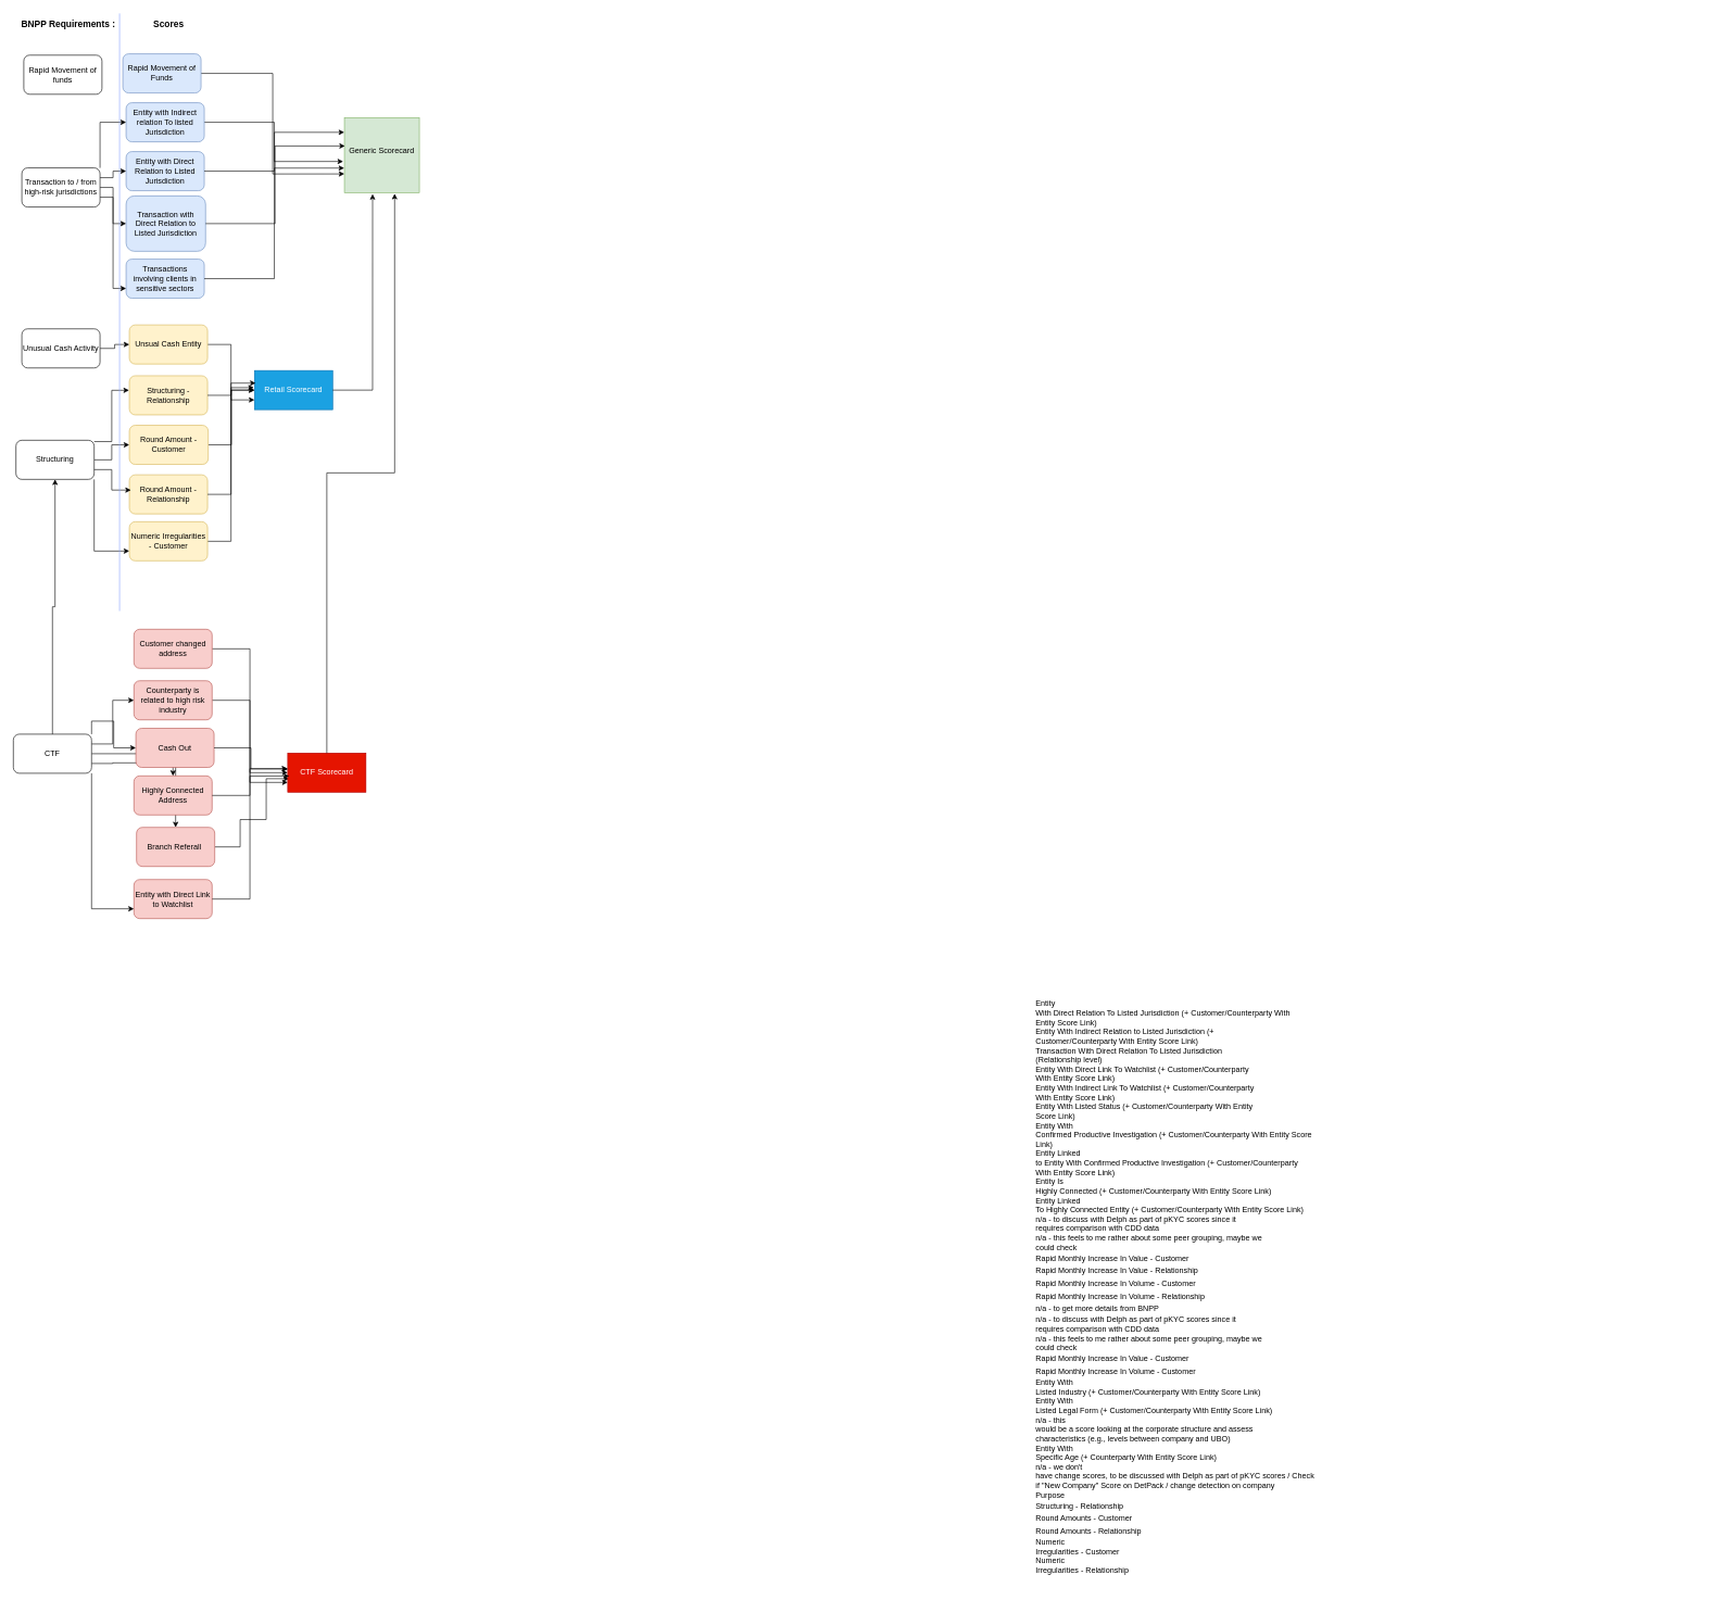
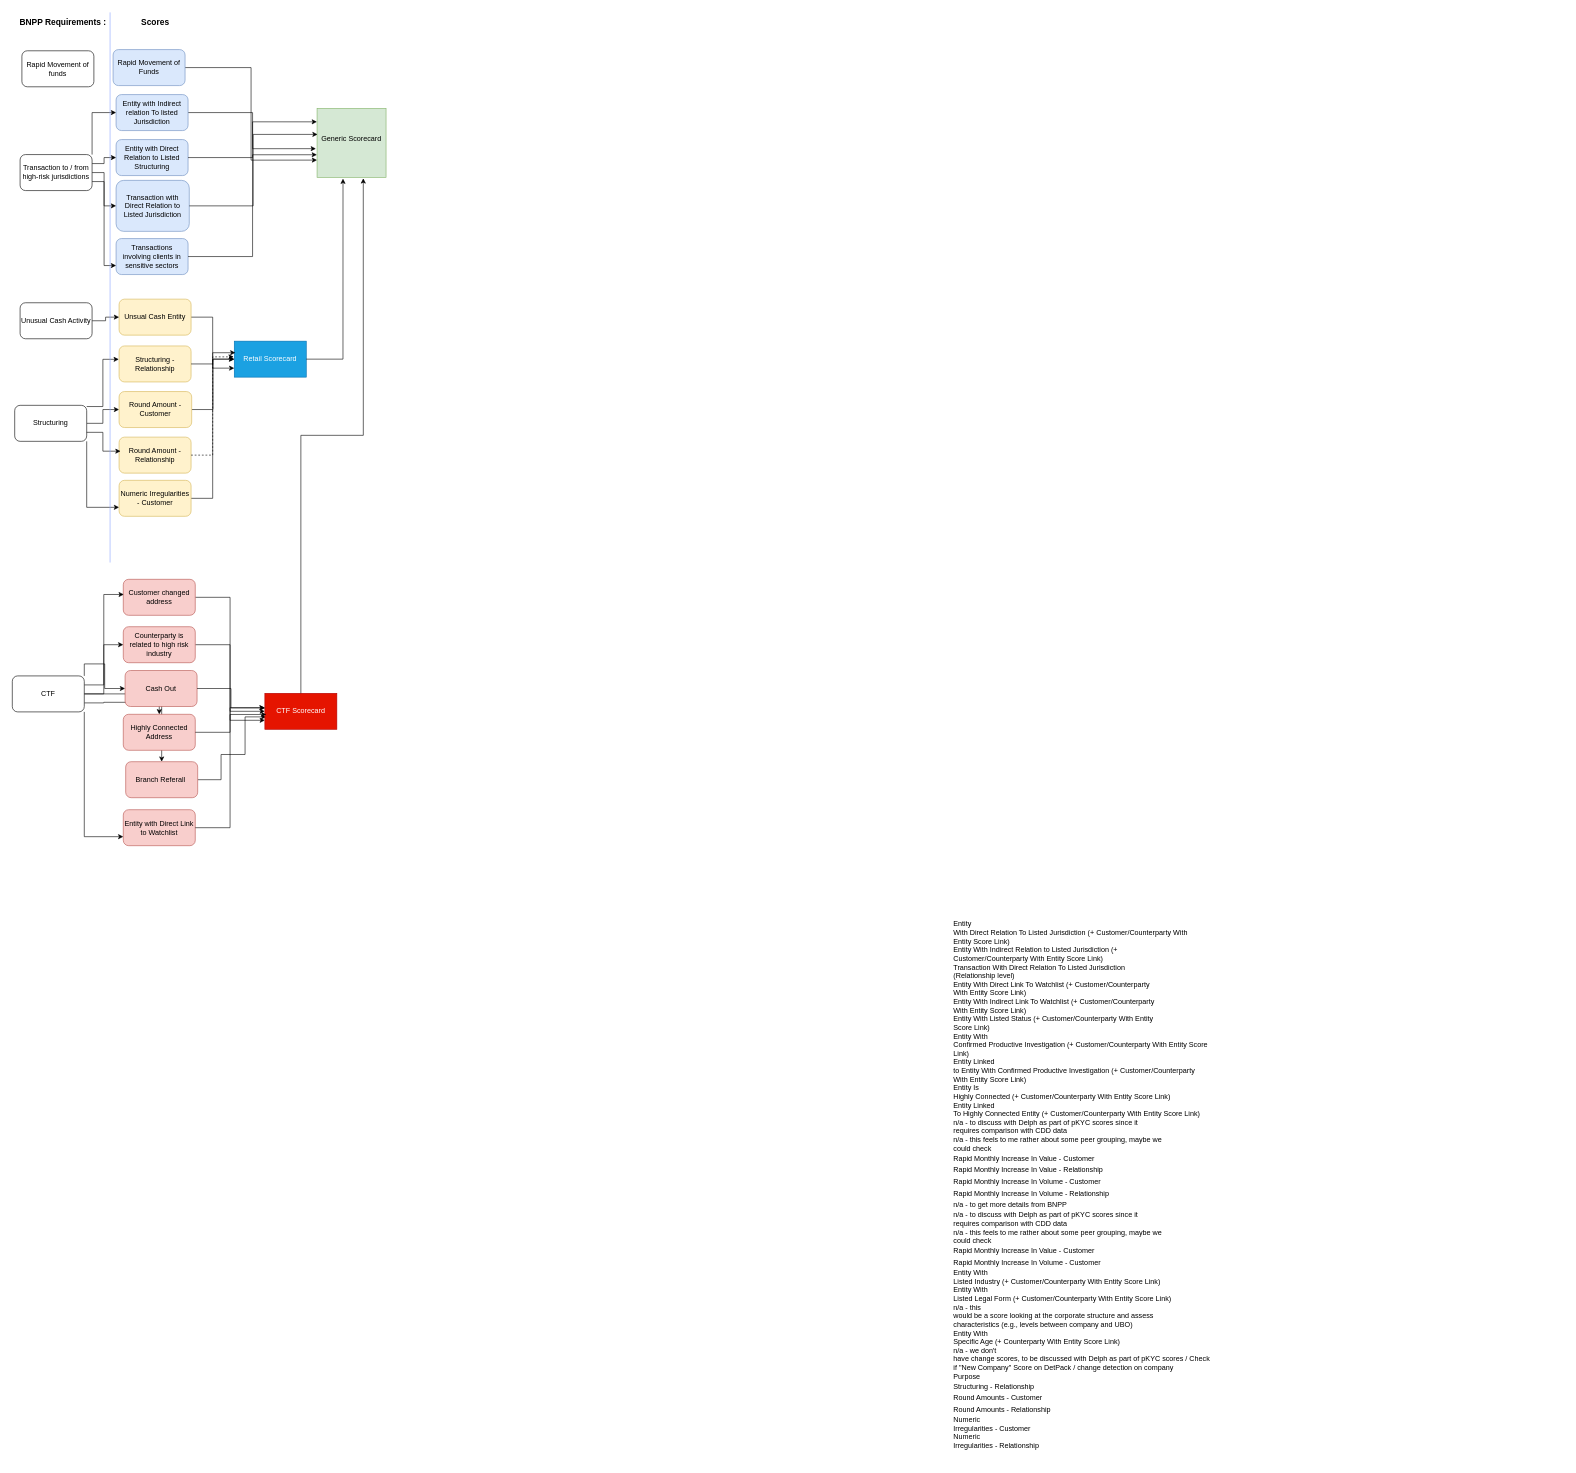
- <mxCell id="9" value="Entity with Direct Relation to Listed Jurisdiction" style="rounded=1;whiteSpace=wrap;html=1;fillColor=#dae8fc;strokeColor=#6c8ebf;" vertex="1" parent="1"><mxGeometry x="193" y="232" width="120" height="60" as="geometry" /></mxCell>
+ <mxCell id="9" value="Entity with Direct Relation to Listed Structuring" style="rounded=1;whiteSpace=wrap;html=1;fillColor=#dae8fc;strokeColor=#6c8ebf;" vertex="1" parent="1"><mxGeometry x="193" y="232" width="120" height="60" as="geometry" /></mxCell>
- <mxCell id="36" style="edgeStyle=orthogonalEdgeStyle;rounded=0;orthogonalLoop=1;jettySize=auto;html=1;entryX=-0.008;entryY=0.436;entryDx=0;entryDy=0;entryPerimeter=0;" edge="1" parent="1" source="22" target="35"><mxGeometry relative="1" as="geometry" /></mxCell>
+ <mxCell id="36" style="edgeStyle=orthogonalEdgeStyle;rounded=0;orthogonalLoop=1;jettySize=auto;html=1;entryX=-0.008;entryY=0.436;entryDx=0;entryDy=0;entryPerimeter=0;dashed=1;" edge="1" parent="1" source="22" target="35"><mxGeometry relative="1" as="geometry" /></mxCell>
- <mxCell id="56" style="edgeStyle=orthogonalEdgeStyle;rounded=0;orthogonalLoop=1;jettySize=auto;html=1;" edge="1" parent="1" source="46" target="4"><mxGeometry relative="1" as="geometry" /></mxCell>
+ <mxCell id="56" style="edgeStyle=orthogonalEdgeStyle;rounded=0;orthogonalLoop=1;jettySize=auto;html=1;entryX=0.007;entryY=0.421;entryDx=0;entryDy=0;entryPerimeter=0;" edge="1" parent="1" source="46" target="48"><mxGeometry relative="1" as="geometry" /></mxCell>
